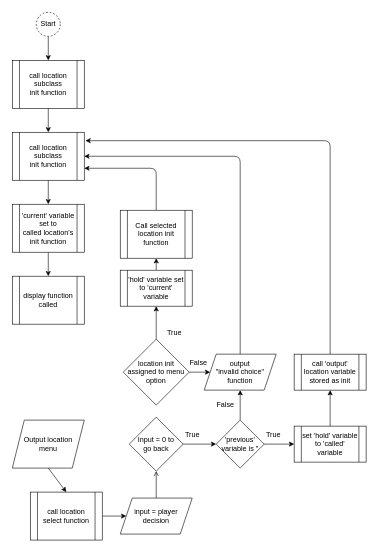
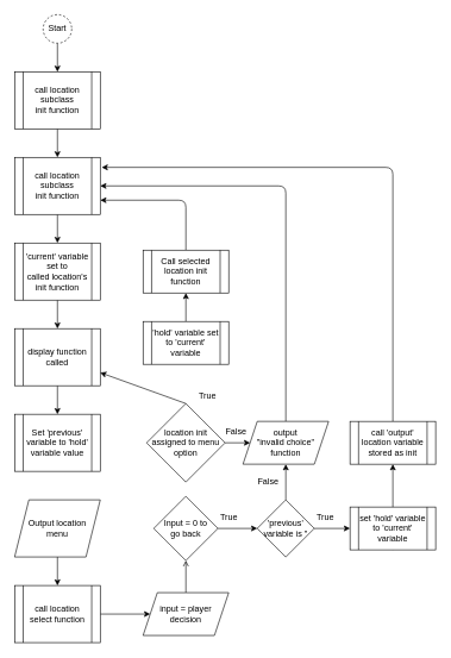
- <mxCell id="39" value="Call selected location init function" style="shape=process;whiteSpace=wrap;html=1;backgroundOutline=1;" parent="1" vertex="1"><mxGeometry x="200" y="350" width="120" height="80" as="geometry" /></mxCell>
+ <mxCell id="39" value="Call selected location init function" style="shape=process;whiteSpace=wrap;html=1;backgroundOutline=1;" parent="1" vertex="1"><mxGeometry x="200" y="350" width="120" height="60" as="geometry" /></mxCell>
- <mxCell id="35" style="edgeStyle=none;html=1;exitX=0.5;exitY=0;exitDx=0;exitDy=0;entryX=0.5;entryY=1;entryDx=0;entryDy=0;" parent="1" source="36" target="33" edge="1"><mxGeometry relative="1" as="geometry" /></mxCell>
+ <mxCell id="35" style="edgeStyle=none;html=1;exitX=0.5;exitY=0;exitDx=0;exitDy=0;" parent="1" source="36" target="10" edge="1"><mxGeometry relative="1" as="geometry" /></mxCell>
+ <mxCell id="9" style="edgeStyle=none;html=1;exitX=0.5;exitY=1;exitDx=0;exitDy=0;entryX=0.5;entryY=0;entryDx=0;entryDy=0;" parent="1" source="10" target="11" edge="1"><mxGeometry relative="1" as="geometry" /></mxCell>
+ <mxCell id="11" value="Set 'previous' variable to 'hold' variable value" style="shape=process;whiteSpace=wrap;html=1;backgroundOutline=1;" parent="1" vertex="1"><mxGeometry x="20" y="580" width="120" height="80" as="geometry" /></mxCell>
- <mxCell id="31" value="set 'hold' variable to 'called' variable" style="shape=process;whiteSpace=wrap;html=1;backgroundOutline=1;" parent="1" vertex="1"><mxGeometry x="490" y="710" width="120" height="60" as="geometry" /></mxCell>
+ <mxCell id="31" value="set 'hold' variable to 'current' variable" style="shape=process;whiteSpace=wrap;html=1;backgroundOutline=1;" parent="1" vertex="1"><mxGeometry x="490" y="710" width="120" height="60" as="geometry" /></mxCell>
- <mxCell id="13" value="call location select function" style="shape=process;whiteSpace=wrap;html=1;backgroundOutline=1;" parent="1" vertex="1"><mxGeometry x="50" y="820" width="120" height="80" as="geometry" /></mxCell>
+ <mxCell id="13" value="call location select function" style="shape=process;whiteSpace=wrap;html=1;backgroundOutline=1;" parent="1" vertex="1"><mxGeometry x="20" y="820" width="120" height="80" as="geometry" /></mxCell>
